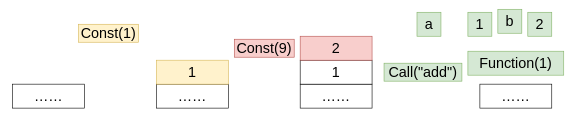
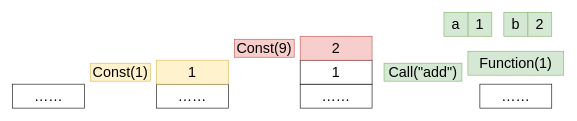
- <mxCell id="16" value="b" style="rounded=0;whiteSpace=wrap;html=1;fontSize=24;fillColor=#d5e8d4;strokeColor=#82b366;" vertex="1" parent="1"><mxGeometry x="830" y="15" width="40" height="40" as="geometry" /></mxCell>
+ <mxCell id="16" value="b" style="rounded=0;whiteSpace=wrap;html=1;fontSize=24;fillColor=#d5e8d4;strokeColor=#82b366;" vertex="1" parent="1"><mxGeometry x="840" y="20" width="40" height="40" as="geometry" /></mxCell>
- <mxCell id="15" value="a" style="rounded=0;whiteSpace=wrap;html=1;fontSize=24;fillColor=#d5e8d4;strokeColor=#82b366;" vertex="1" parent="1"><mxGeometry x="695" y="20" width="40" height="40" as="geometry" /></mxCell>
+ <mxCell id="15" value="a" style="rounded=0;whiteSpace=wrap;html=1;fontSize=24;fillColor=#d5e8d4;strokeColor=#82b366;" vertex="1" parent="1"><mxGeometry x="740" y="20" width="40" height="40" as="geometry" /></mxCell>
- <mxCell id="3" value="Const(1)" style="text;html=1;align=center;verticalAlign=middle;whiteSpace=wrap;rounded=0;fontSize=24;fillColor=#fff2cc;strokeColor=#d6b656;" parent="1" vertex="1"><mxGeometry x="130" y="40" width="100" height="30" as="geometry" /></mxCell>
+ <mxCell id="3" value="Const(1)" style="text;html=1;align=center;verticalAlign=middle;whiteSpace=wrap;rounded=0;fontSize=24;fillColor=#fff2cc;strokeColor=#d6b656;" parent="1" vertex="1"><mxGeometry x="150" y="105" width="100" height="30" as="geometry" /></mxCell>
